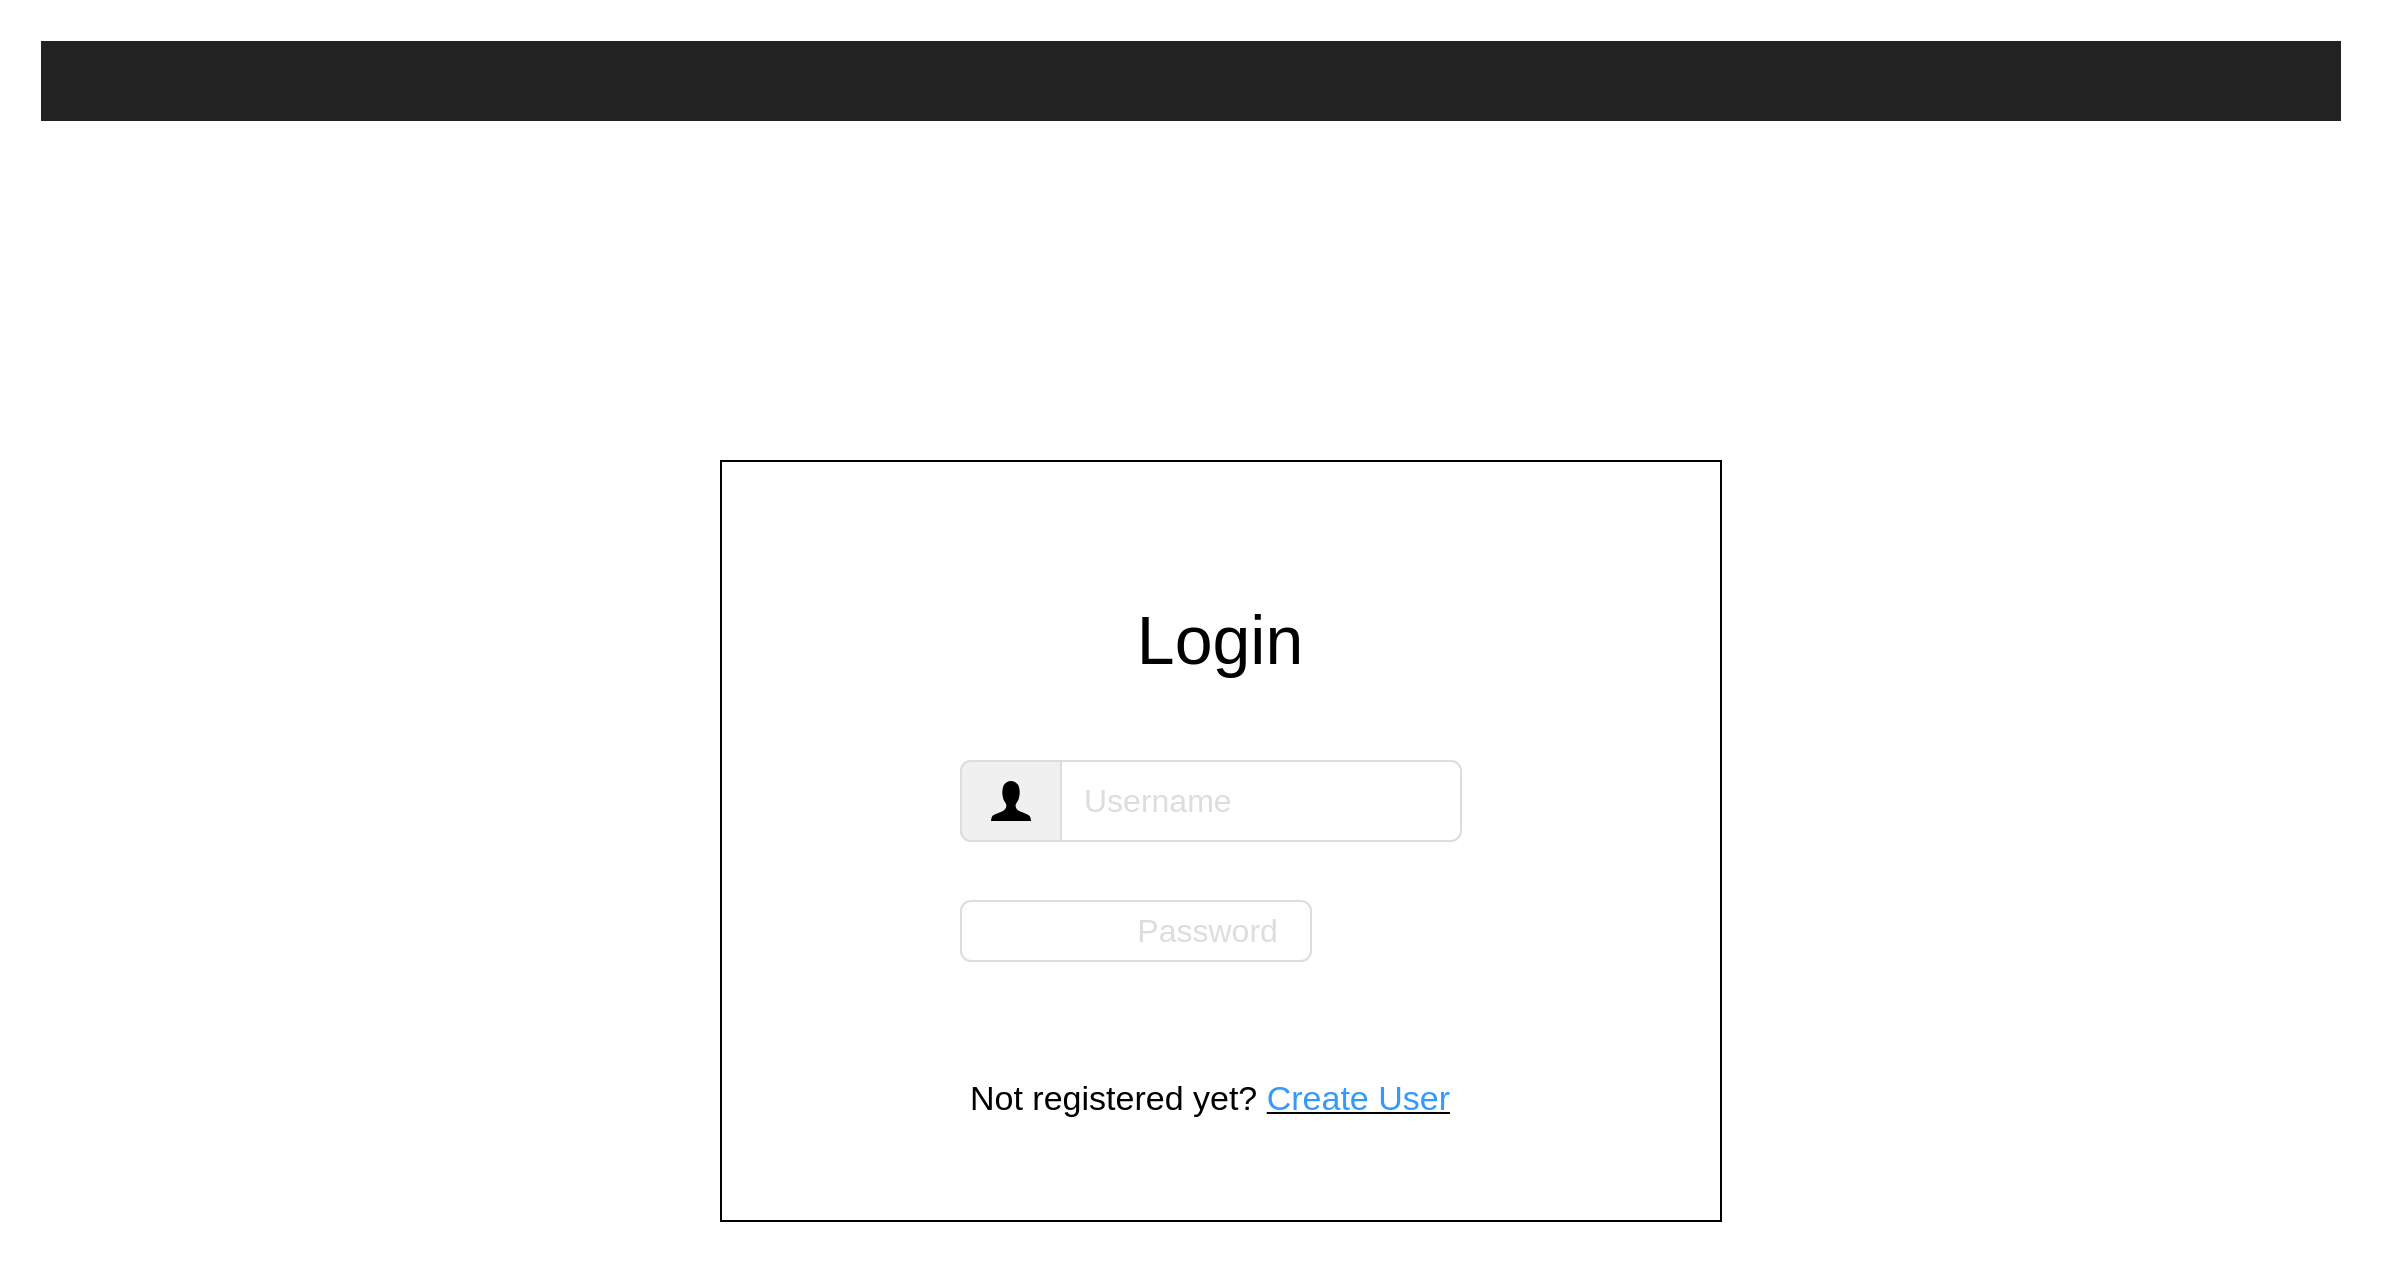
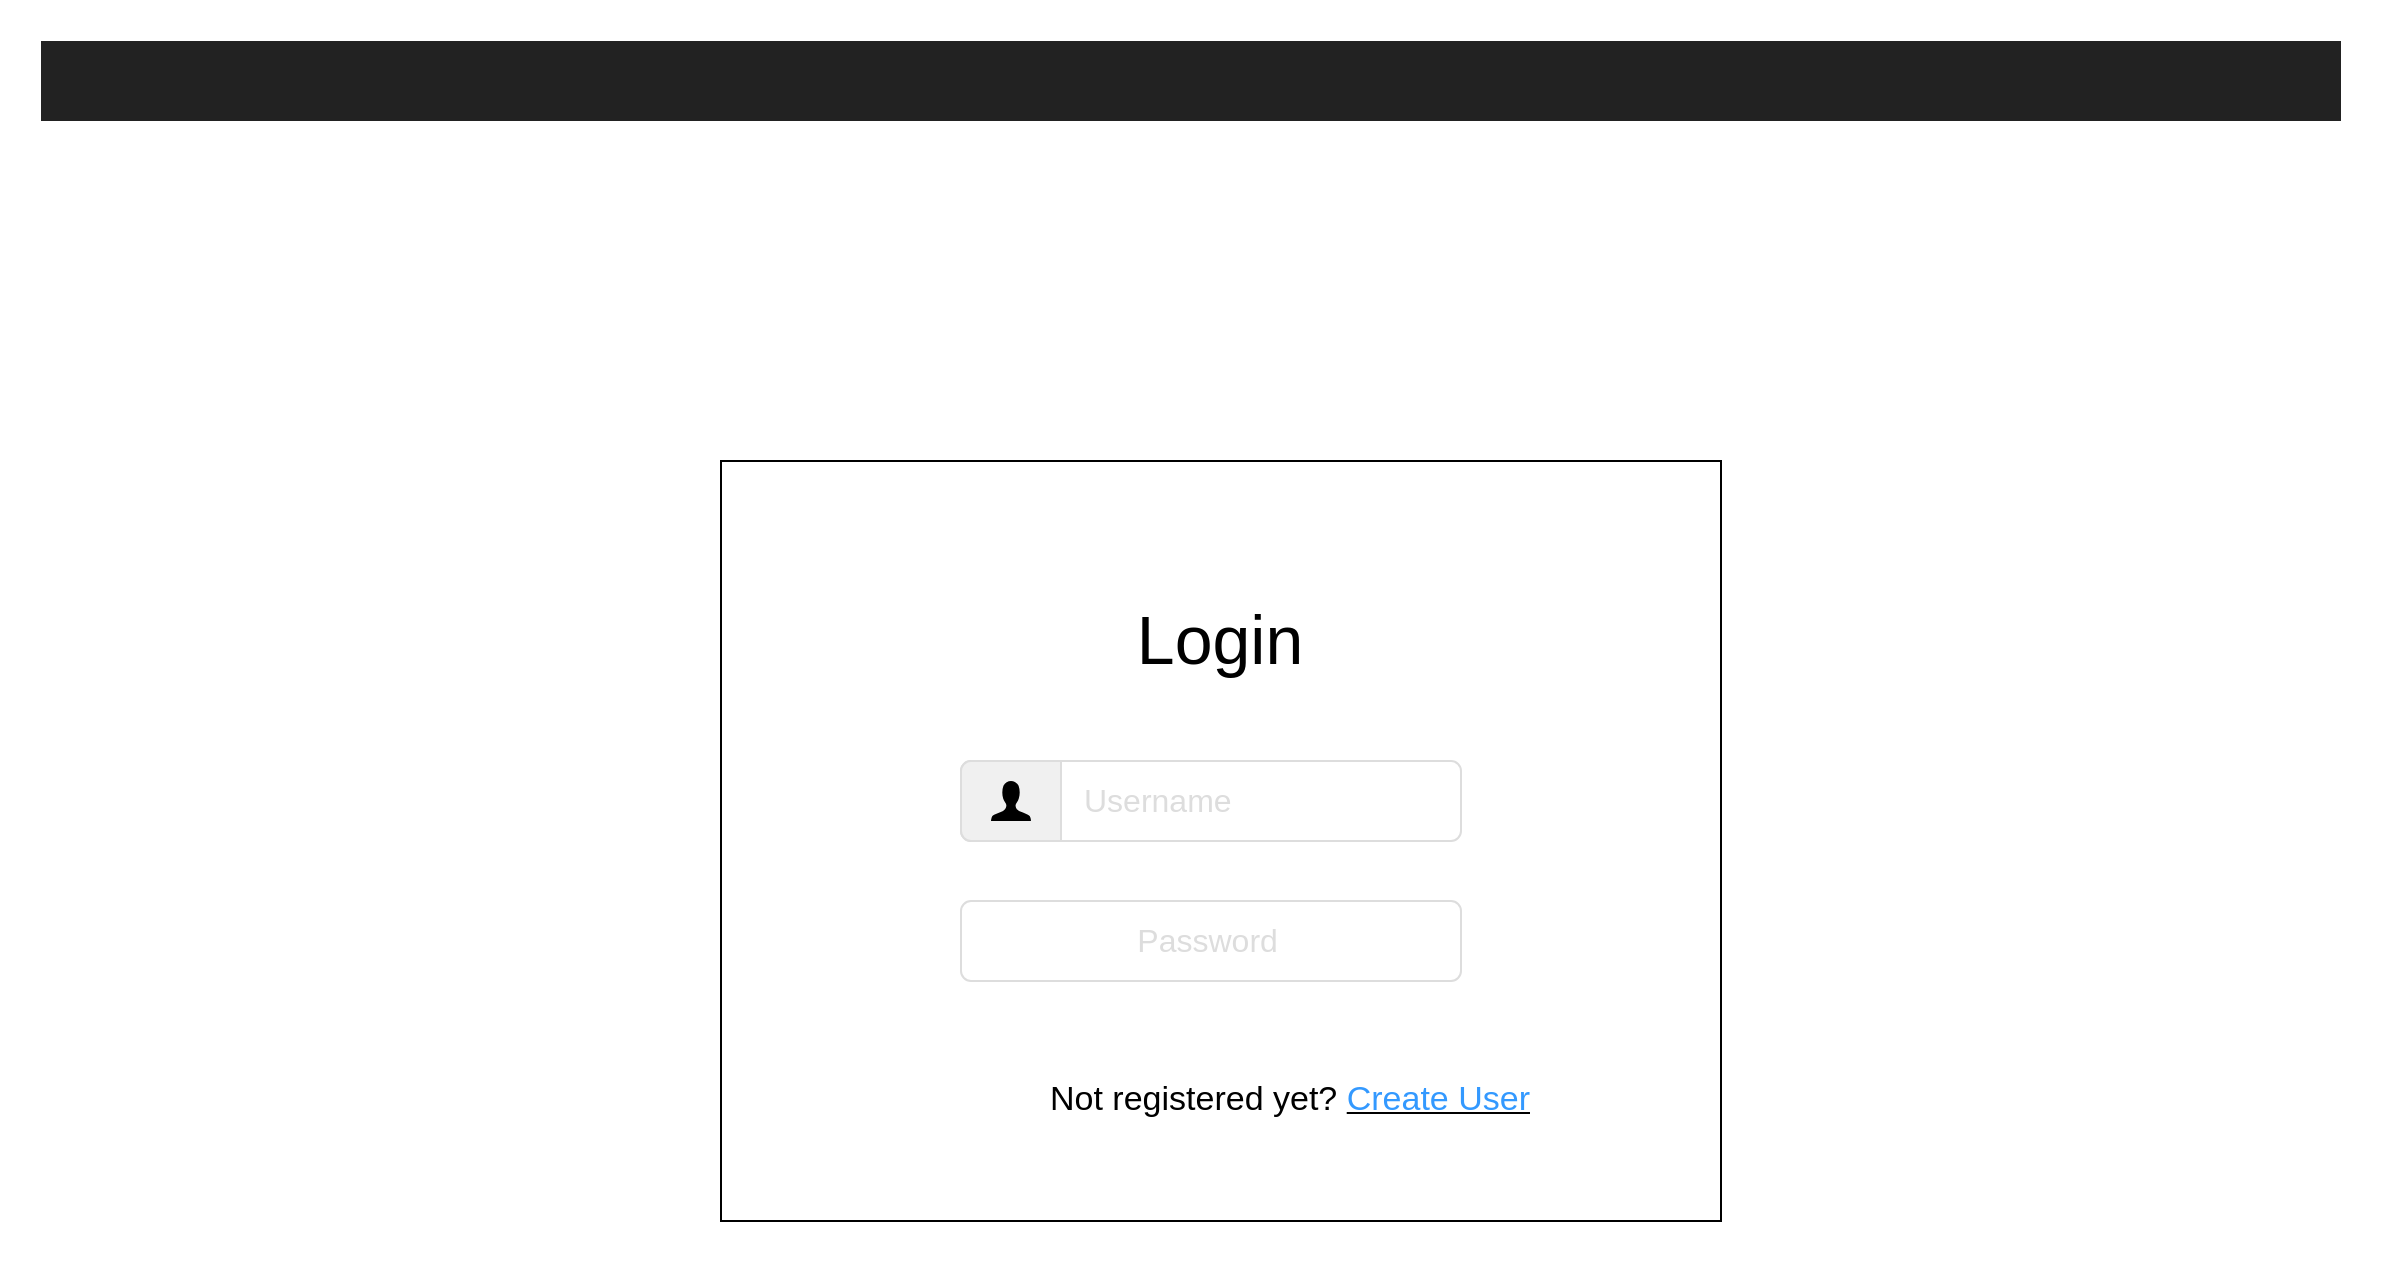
- <mxCell id="7" value="&amp;nbsp; &amp;nbsp; &amp;nbsp; Password" style="html=1;shadow=0;dashed=0;shape=mxgraph.bootstrap.rrect;rSize=5;strokeColor=#dddddd;fillColor=#ffffff;spacingLeft=60;fontSize=16;align=left;fontColor=#dddddd;whiteSpace=wrap;" vertex="1" parent="1"><mxGeometry x="480" y="450" width="175" height="30" as="geometry" /></mxCell>
+ <mxCell id="7" value="&amp;nbsp; &amp;nbsp; &amp;nbsp; Password" style="html=1;shadow=0;dashed=0;shape=mxgraph.bootstrap.rrect;rSize=5;strokeColor=#dddddd;fillColor=#ffffff;spacingLeft=60;fontSize=16;align=left;fontColor=#dddddd;whiteSpace=wrap;" vertex="1" parent="1"><mxGeometry x="480" y="450" width="250" height="40" as="geometry" /></mxCell>
- <mxCell id="9" value="Not registered yet? &lt;u&gt;&lt;font color=&quot;#3399ff&quot;&gt;Create User&lt;/font&gt;&lt;/u&gt;" style="text;html=1;strokeColor=none;fillColor=none;align=center;verticalAlign=middle;whiteSpace=wrap;rounded=0;fontSize=17;" vertex="1" parent="1"><mxGeometry x="430" y="540" width="350" height="20" as="geometry" /></mxCell>
+ <mxCell id="9" value="Not registered yet? &lt;u&gt;&lt;font color=&quot;#3399ff&quot;&gt;Create User&lt;/font&gt;&lt;/u&gt;" style="text;html=1;strokeColor=none;fillColor=none;align=center;verticalAlign=middle;whiteSpace=wrap;rounded=0;fontSize=17;" vertex="1" parent="1"><mxGeometry x="470" y="540" width="350" height="20" as="geometry" /></mxCell>
